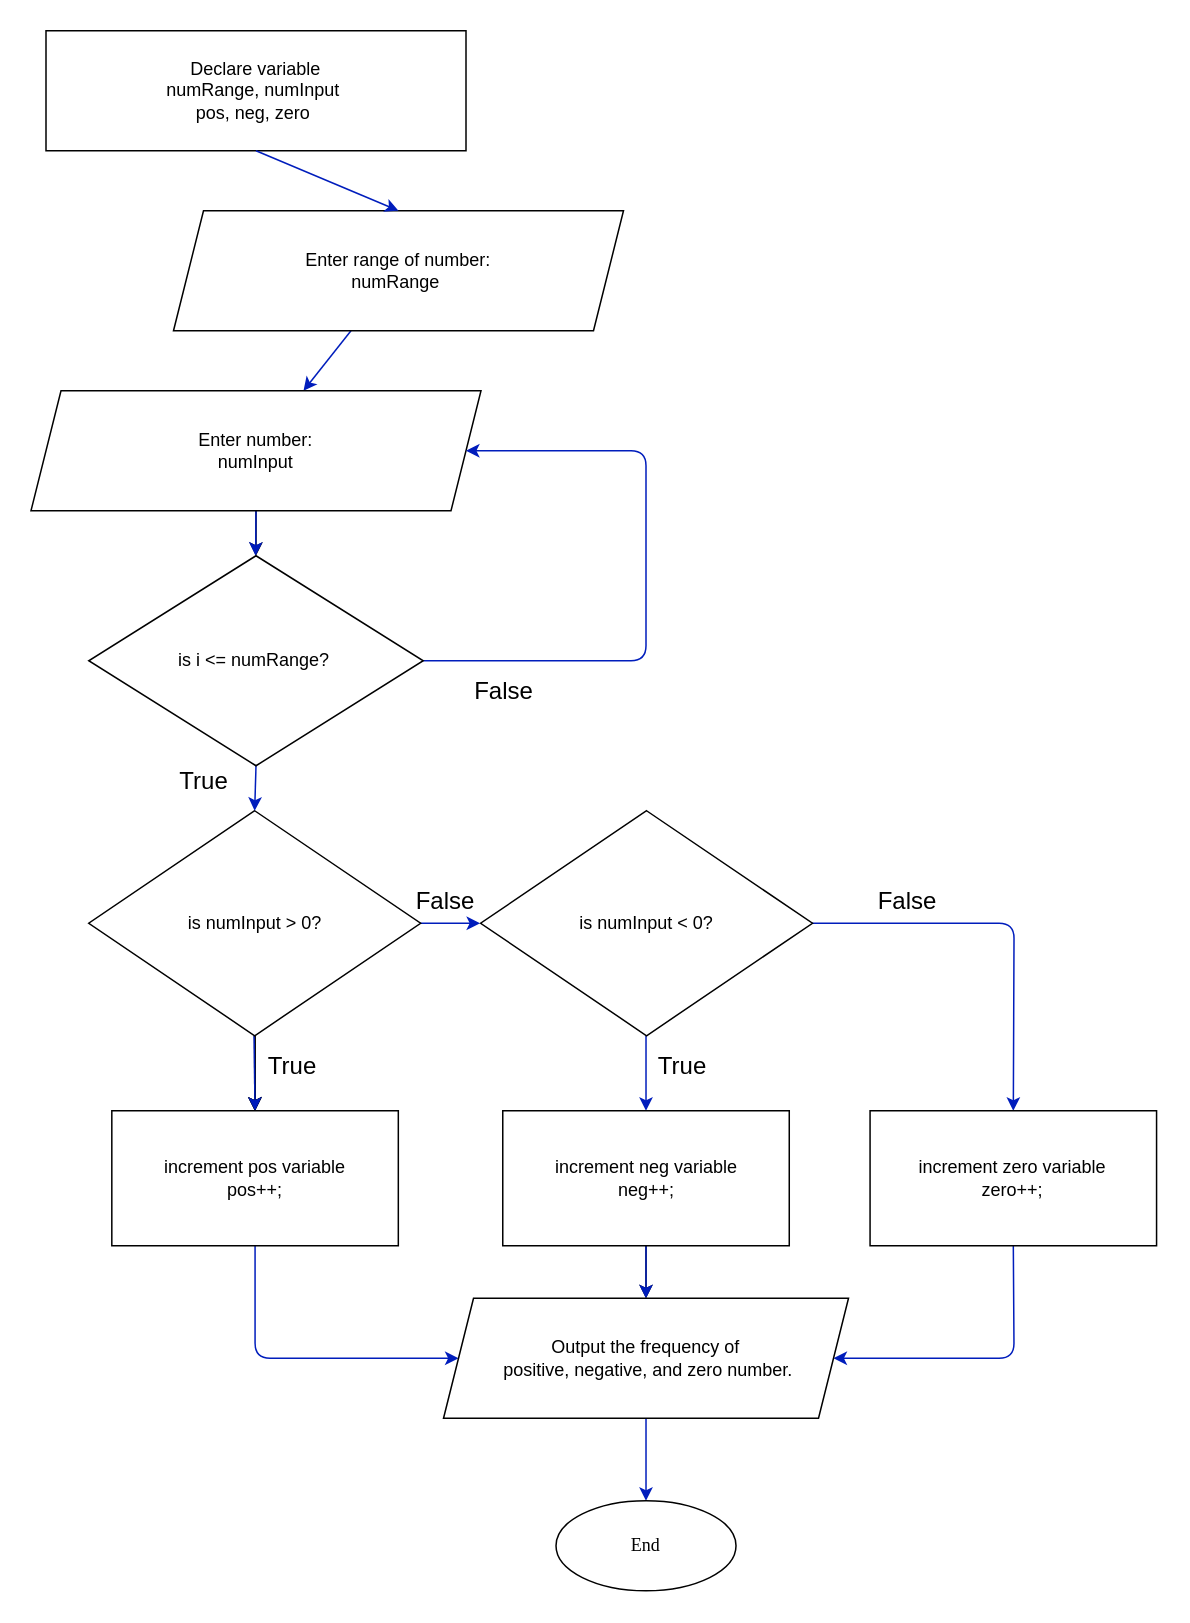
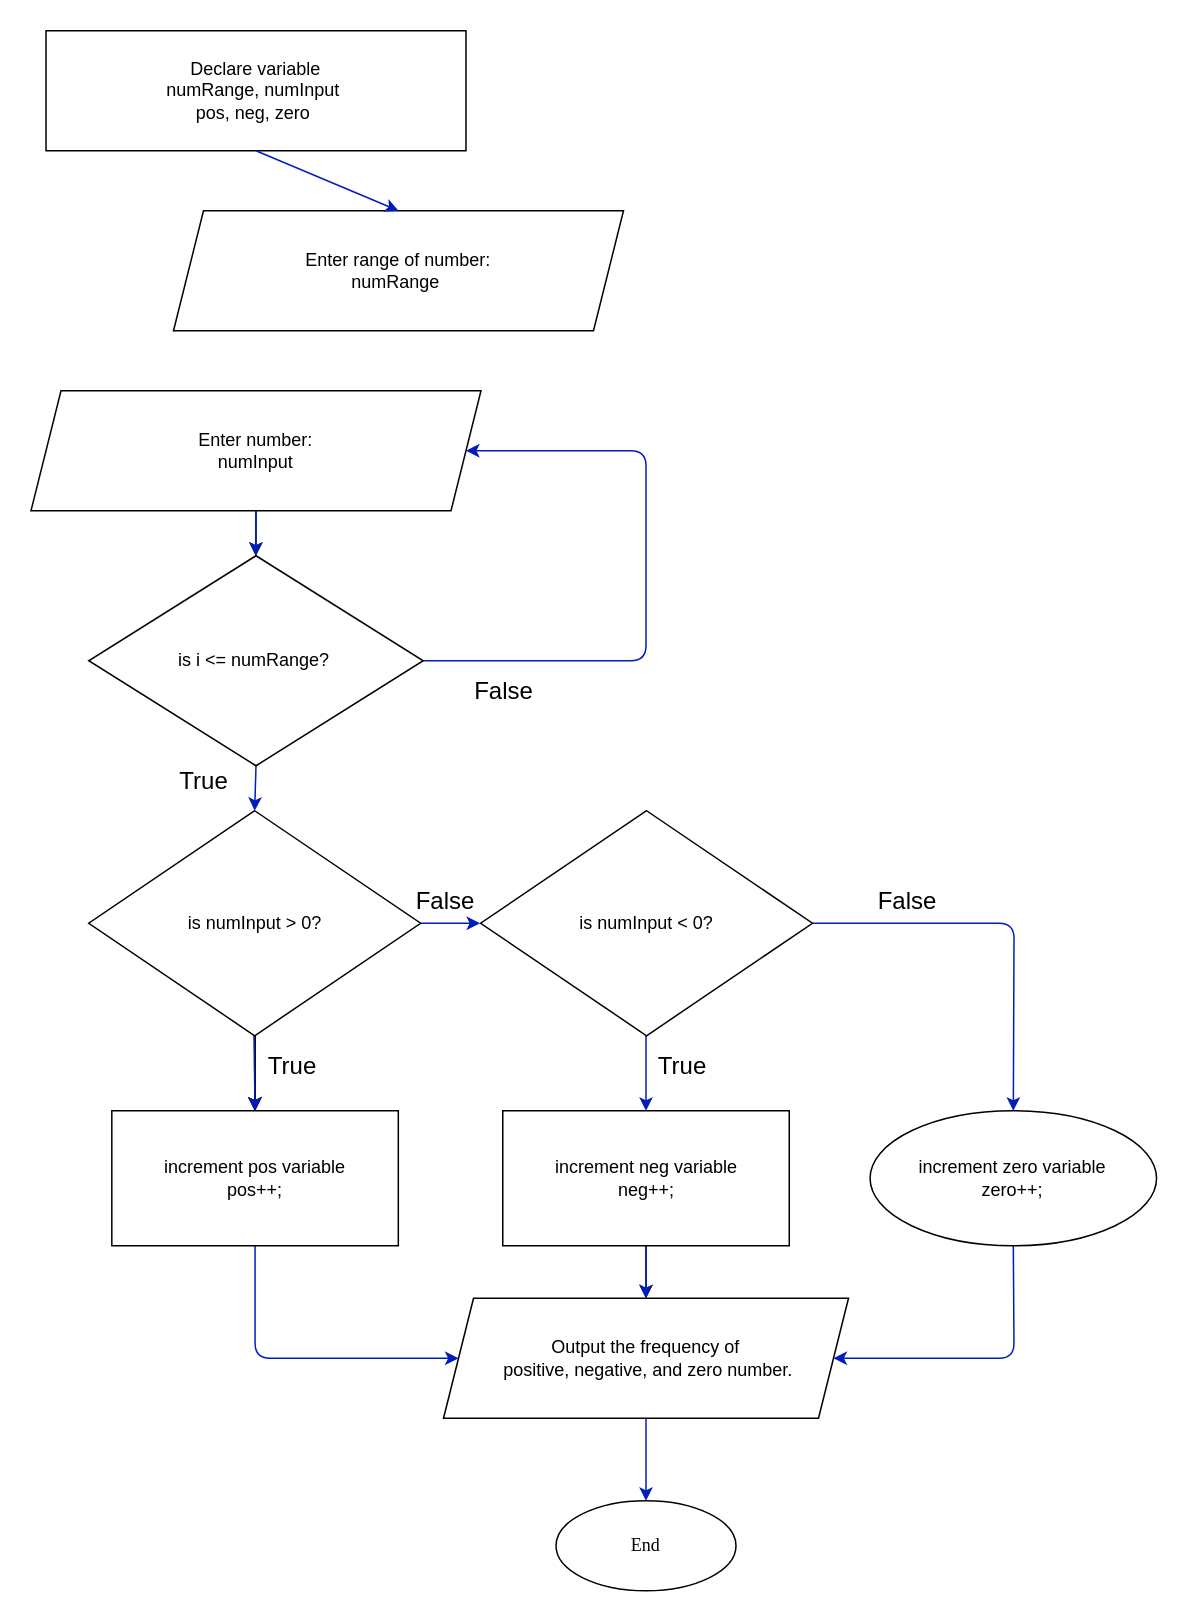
- <mxCell id="3" value="" style="edgeStyle=none;html=1;fillColor=#0050ef;strokeColor=#001DBC;" parent="1" source="4" target="14" edge="1"><mxGeometry relative="1" as="geometry" /></mxCell>
- <mxCell id="25" value="increment zero variable&lt;br&gt;zero++;" style="rounded=0;whiteSpace=wrap;html=1;" parent="1" vertex="1"><mxGeometry x="579.38" y="740" width="191" height="90" as="geometry" /></mxCell>
+ <mxCell id="25" value="increment zero variable&lt;br&gt;zero++;" style="ellipse;whiteSpace=wrap;html=1;" parent="1" vertex="1"><mxGeometry x="579.38" y="740" width="191" height="90" as="geometry" /></mxCell>
